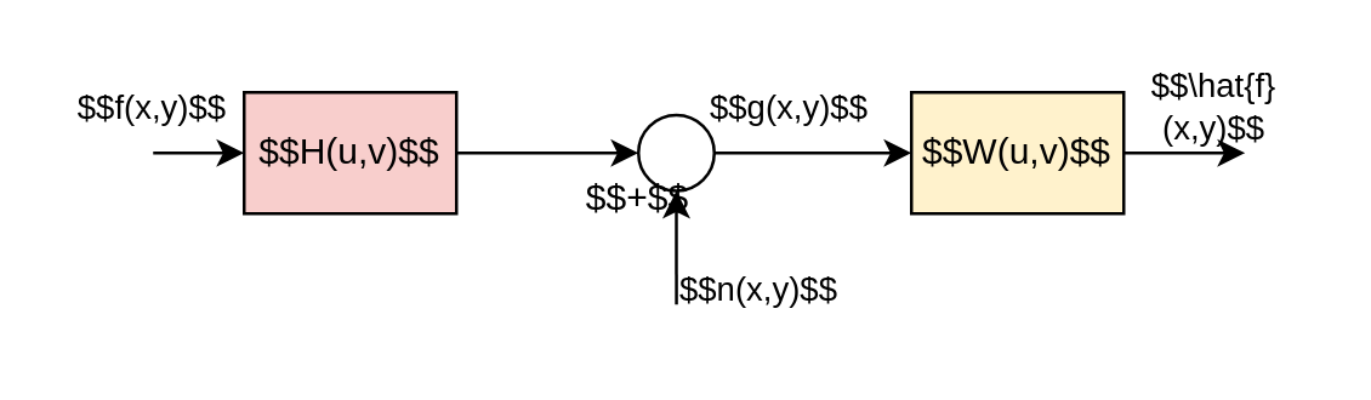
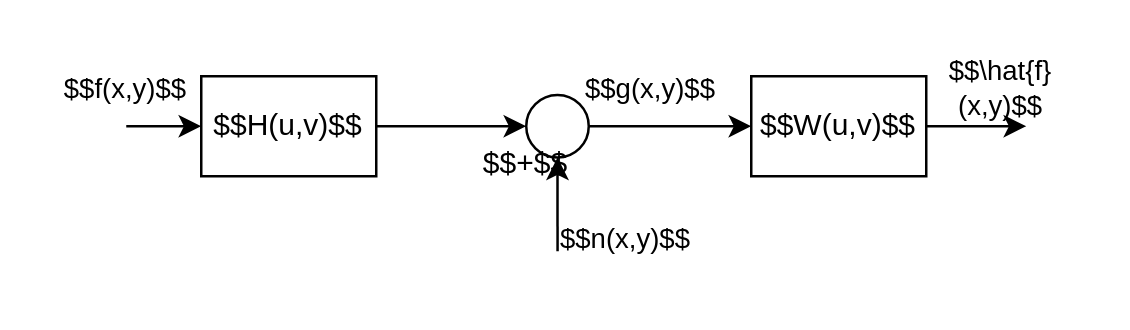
- <mxCell id="7" value="$$H(u,v)$$" style="rounded=0;whiteSpace=wrap;html=1;fillColor=#f8cecc;" vertex="1" parent="1"><mxGeometry x="80" y="30" width="70" height="40" as="geometry" /></mxCell>
+ <mxCell id="7" value="$$H(u,v)$$" style="rounded=0;whiteSpace=wrap;html=1;" vertex="1" parent="1"><mxGeometry x="80" y="30" width="70" height="40" as="geometry" /></mxCell>
- <mxCell id="5" value="$$W(u,v)$$" style="rounded=0;whiteSpace=wrap;html=1;fillColor=#fff2cc;" vertex="1" parent="1"><mxGeometry x="300" y="30" width="70" height="40" as="geometry" /></mxCell>
+ <mxCell id="5" value="$$W(u,v)$$" style="rounded=0;whiteSpace=wrap;html=1;" vertex="1" parent="1"><mxGeometry x="300" y="30" width="70" height="40" as="geometry" /></mxCell>
